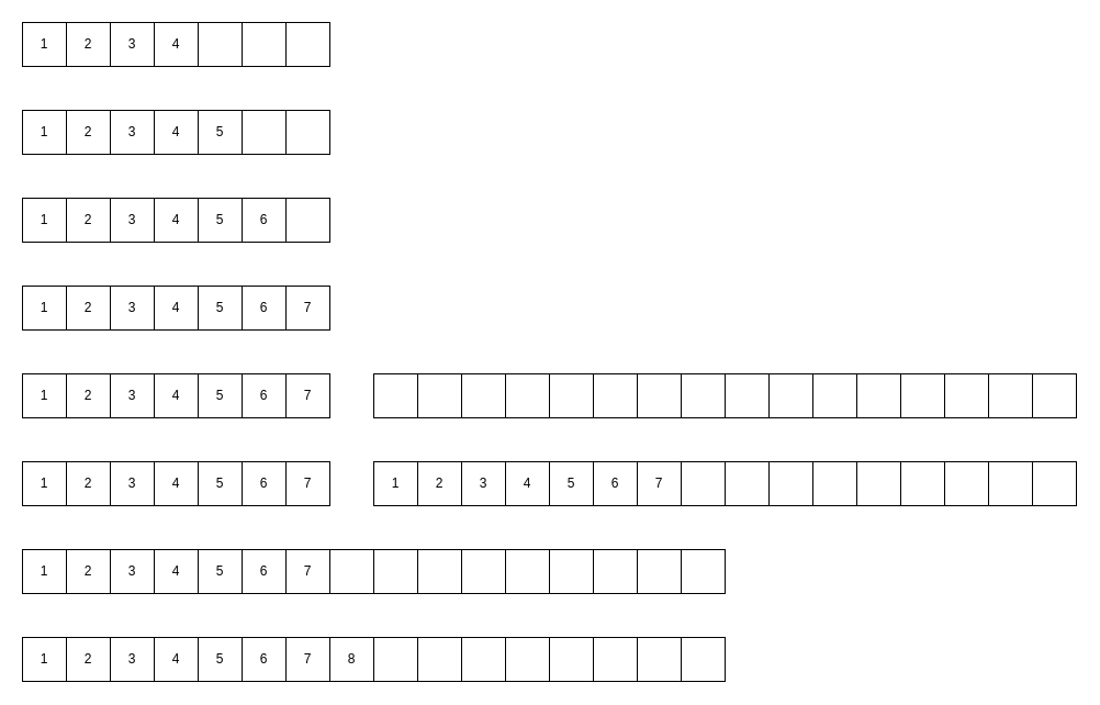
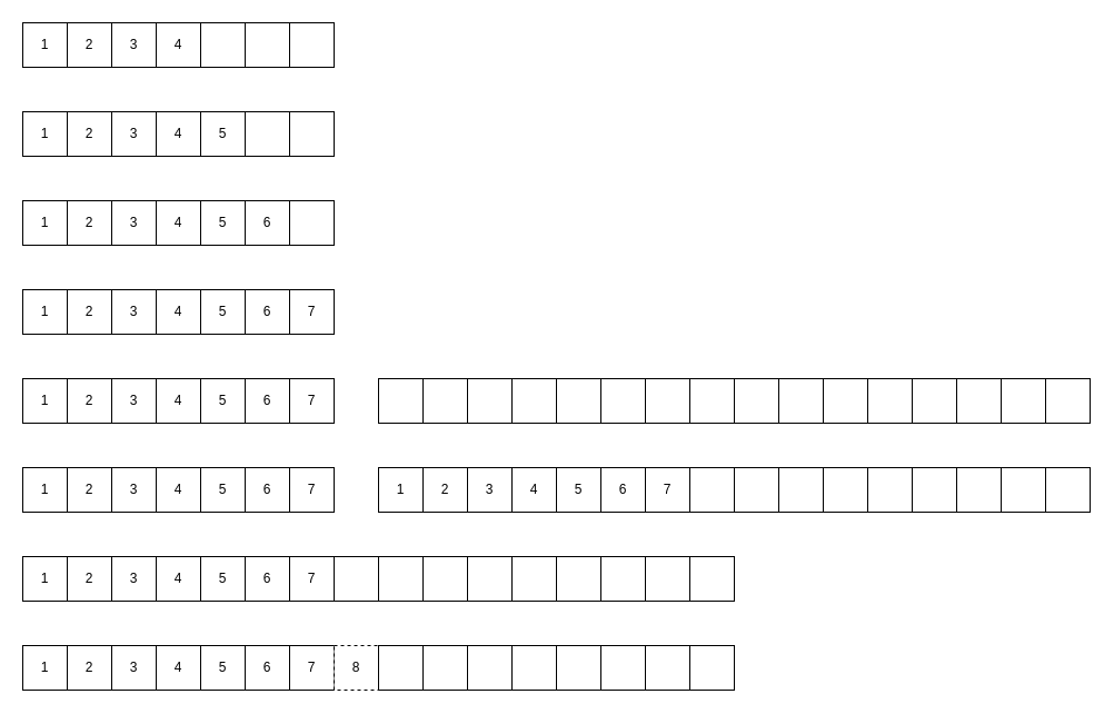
- <mxCell id="99" value="8" style="whiteSpace=wrap;html=1;" vertex="1" parent="1"><mxGeometry x="300" y="580" width="40" height="40" as="geometry" /></mxCell>
+ <mxCell id="99" value="8" style="whiteSpace=wrap;html=1;dashed=1;" vertex="1" parent="1"><mxGeometry x="300" y="580" width="40" height="40" as="geometry" /></mxCell>
